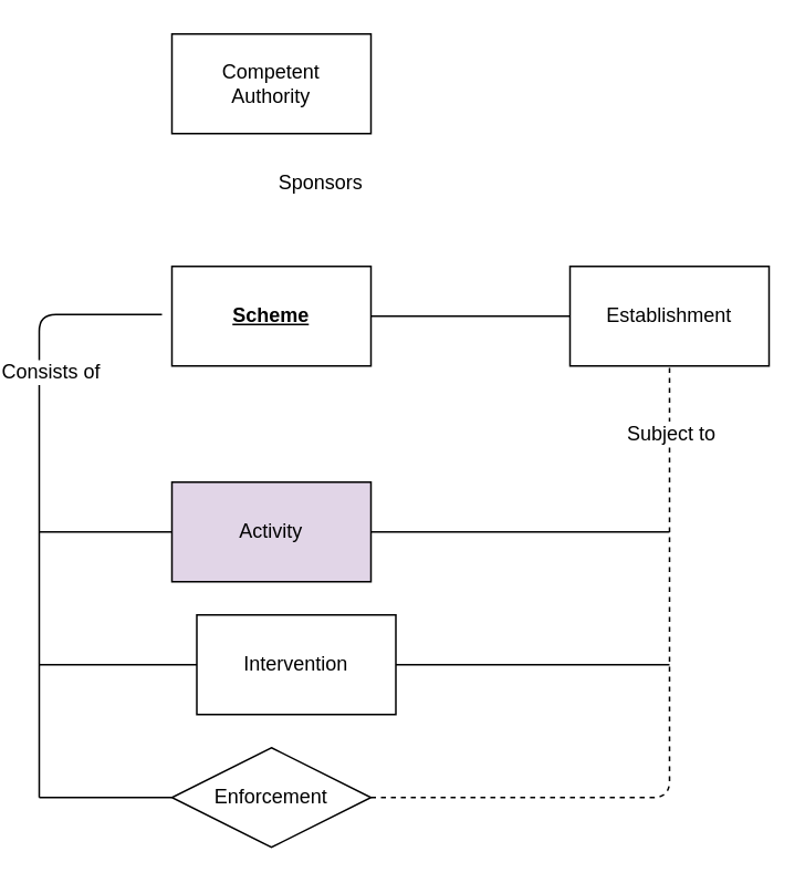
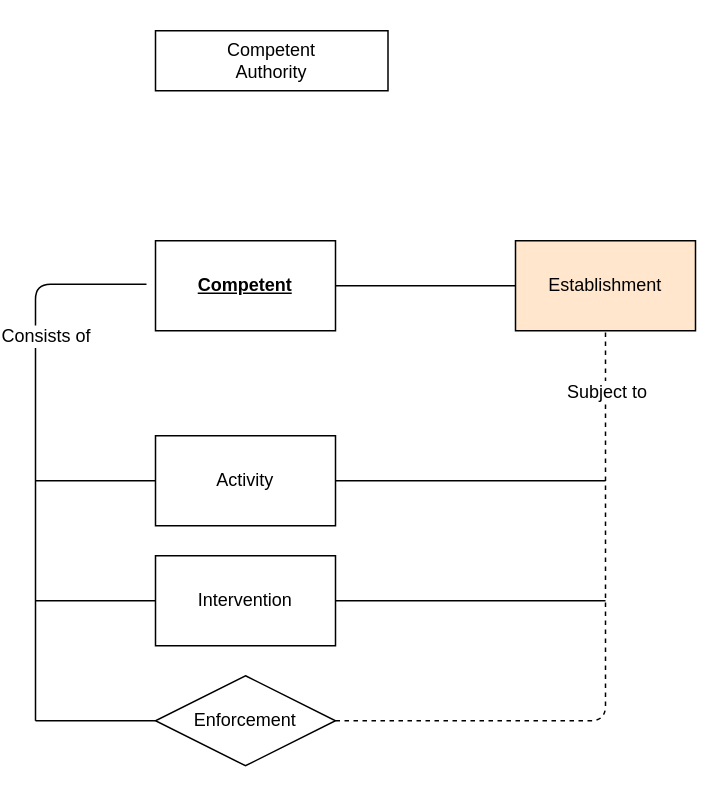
- <mxCell id="6" value="Competent&lt;br&gt;Authority" style="rounded=0;whiteSpace=wrap;html=1;" parent="1" vertex="1"><mxGeometry x="100" y="20" width="120" height="60" as="geometry" /></mxCell>
+ <mxCell id="6" value="Competent&lt;br&gt;Authority" style="rounded=0;whiteSpace=wrap;html=1;" parent="1" vertex="1"><mxGeometry x="100" y="20" width="155" height="40" as="geometry" /></mxCell>
- <mxCell id="18" value="Sponsors" style="text;html=1;strokeColor=none;fillColor=none;align=center;verticalAlign=middle;whiteSpace=wrap;rounded=0;" parent="1" vertex="1"><mxGeometry x="170" y="100" width="40" height="20" as="geometry" /></mxCell>
- <mxCell id="2" value="&lt;b&gt;&lt;u&gt;Scheme&lt;/u&gt;&lt;/b&gt;" style="rounded=0;whiteSpace=wrap;html=1;" parent="1" vertex="1"><mxGeometry x="100" y="160" width="120" height="60" as="geometry" /></mxCell>
+ <mxCell id="2" value="&lt;b&gt;&lt;u&gt;Competent&lt;/u&gt;&lt;/b&gt;" style="rounded=0;whiteSpace=wrap;html=1;" parent="1" vertex="1"><mxGeometry x="100" y="160" width="120" height="60" as="geometry" /></mxCell>
- <mxCell id="5" value="Establishment" style="rounded=0;whiteSpace=wrap;html=1;" parent="1" vertex="1"><mxGeometry x="340" y="160" width="120" height="60" as="geometry" /></mxCell>
+ <mxCell id="5" value="Establishment" style="rounded=0;whiteSpace=wrap;html=1;fillColor=#ffe6cc;" parent="1" vertex="1"><mxGeometry x="340" y="160" width="120" height="60" as="geometry" /></mxCell>
- <mxCell id="19" value="Activity" style="rounded=0;whiteSpace=wrap;html=1;fillColor=#e1d5e7;" parent="1" vertex="1"><mxGeometry x="100" y="290" width="120" height="60" as="geometry" /></mxCell>
+ <mxCell id="19" value="Activity" style="rounded=0;whiteSpace=wrap;html=1;" parent="1" vertex="1"><mxGeometry x="100" y="290" width="120" height="60" as="geometry" /></mxCell>
- <mxCell id="3" value="Intervention" style="rounded=0;whiteSpace=wrap;html=1;" parent="1" vertex="1"><mxGeometry x="115" y="370" width="120" height="60" as="geometry" /></mxCell>
+ <mxCell id="3" value="Intervention" style="rounded=0;whiteSpace=wrap;html=1;" parent="1" vertex="1"><mxGeometry x="100" y="370" width="120" height="60" as="geometry" /></mxCell>
